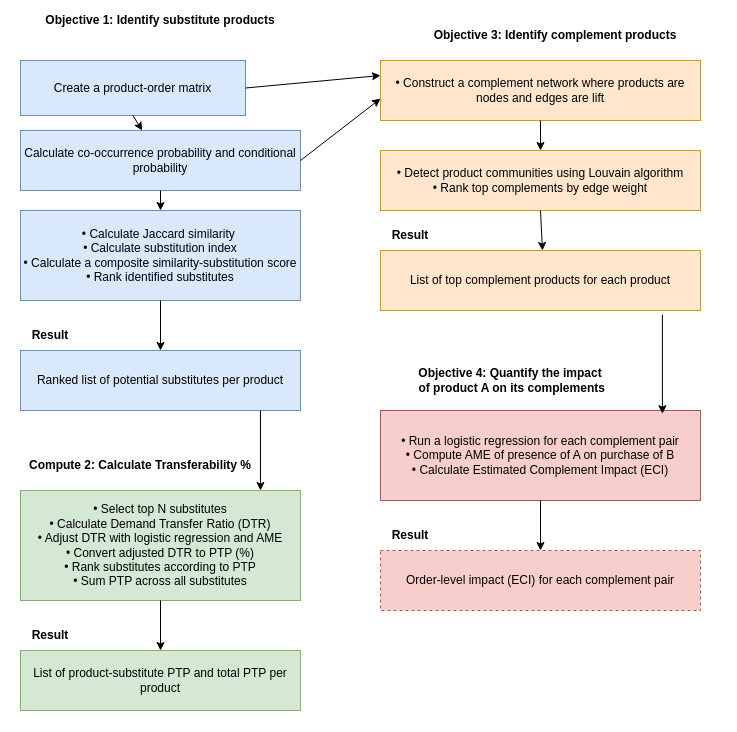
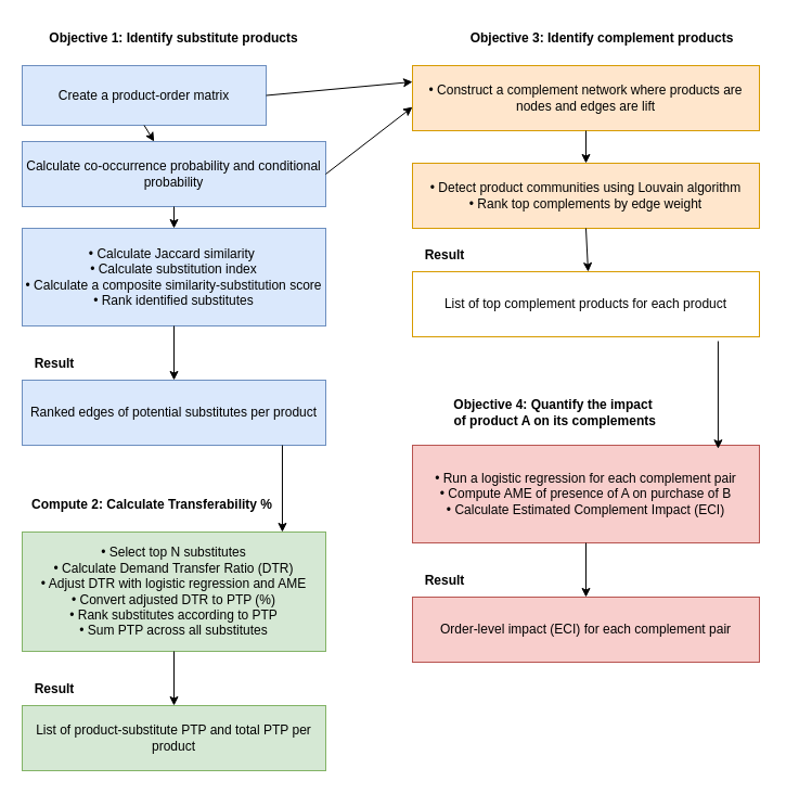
- <mxCell id="12" value="&lt;b&gt;Objective 1:&amp;nbsp;Identify substitute products&lt;/b&gt;" style="text;html=1;align=center;verticalAlign=middle;whiteSpace=wrap;rounded=0;" vertex="1" parent="1"><mxGeometry x="20" y="5" width="280" height="30" as="geometry" /></mxCell>
+ <mxCell id="12" value="&lt;b&gt;Objective 1:&amp;nbsp;Identify substitute products&lt;/b&gt;" style="text;html=1;align=center;verticalAlign=middle;whiteSpace=wrap;rounded=0;" vertex="1" parent="1"><mxGeometry y="20" width="280" height="30" as="geometry" x="20" /></mxCell>
- <mxCell id="9" value="List of top complement products for each product" style="rounded=0;whiteSpace=wrap;html=1;fillColor=#ffe6cc;strokeColor=#d79b00;" vertex="1" parent="1"><mxGeometry x="380" y="250" width="320" height="60" as="geometry" /></mxCell>
+ <mxCell id="9" value="List of top complement products for each product" style="rounded=0;whiteSpace=wrap;html=1;fillColor=#ffffff;strokeColor=#d79b00;" vertex="1" parent="1"><mxGeometry x="380" y="250" width="320" height="60" as="geometry" /></mxCell>
- <mxCell id="5" value="Ranked list of potential substitutes per product" style="rounded=0;whiteSpace=wrap;html=1;fillColor=#dae8fc;strokeColor=#6c8ebf;" vertex="1" parent="1"><mxGeometry y="350" width="280" height="60" as="geometry" x="20" /></mxCell>
+ <mxCell id="5" value="Ranked edges of potential substitutes per product" style="rounded=0;whiteSpace=wrap;html=1;fillColor=#dae8fc;strokeColor=#6c8ebf;" vertex="1" parent="1"><mxGeometry y="350" width="280" height="60" as="geometry" x="20" /></mxCell>
- <mxCell id="11" value="Order-level impact (ECI) for each complement pair" style="rounded=0;whiteSpace=wrap;html=1;fillColor=#f8cecc;strokeColor=#b85450;dashed=1;" vertex="1" parent="1"><mxGeometry x="380" y="550" width="320" height="60" as="geometry" /></mxCell>
+ <mxCell id="11" value="Order-level impact (ECI) for each complement pair" style="rounded=0;whiteSpace=wrap;html=1;fillColor=#f8cecc;strokeColor=#b85450;" vertex="1" parent="1"><mxGeometry x="380" y="550" width="320" height="60" as="geometry" /></mxCell>
